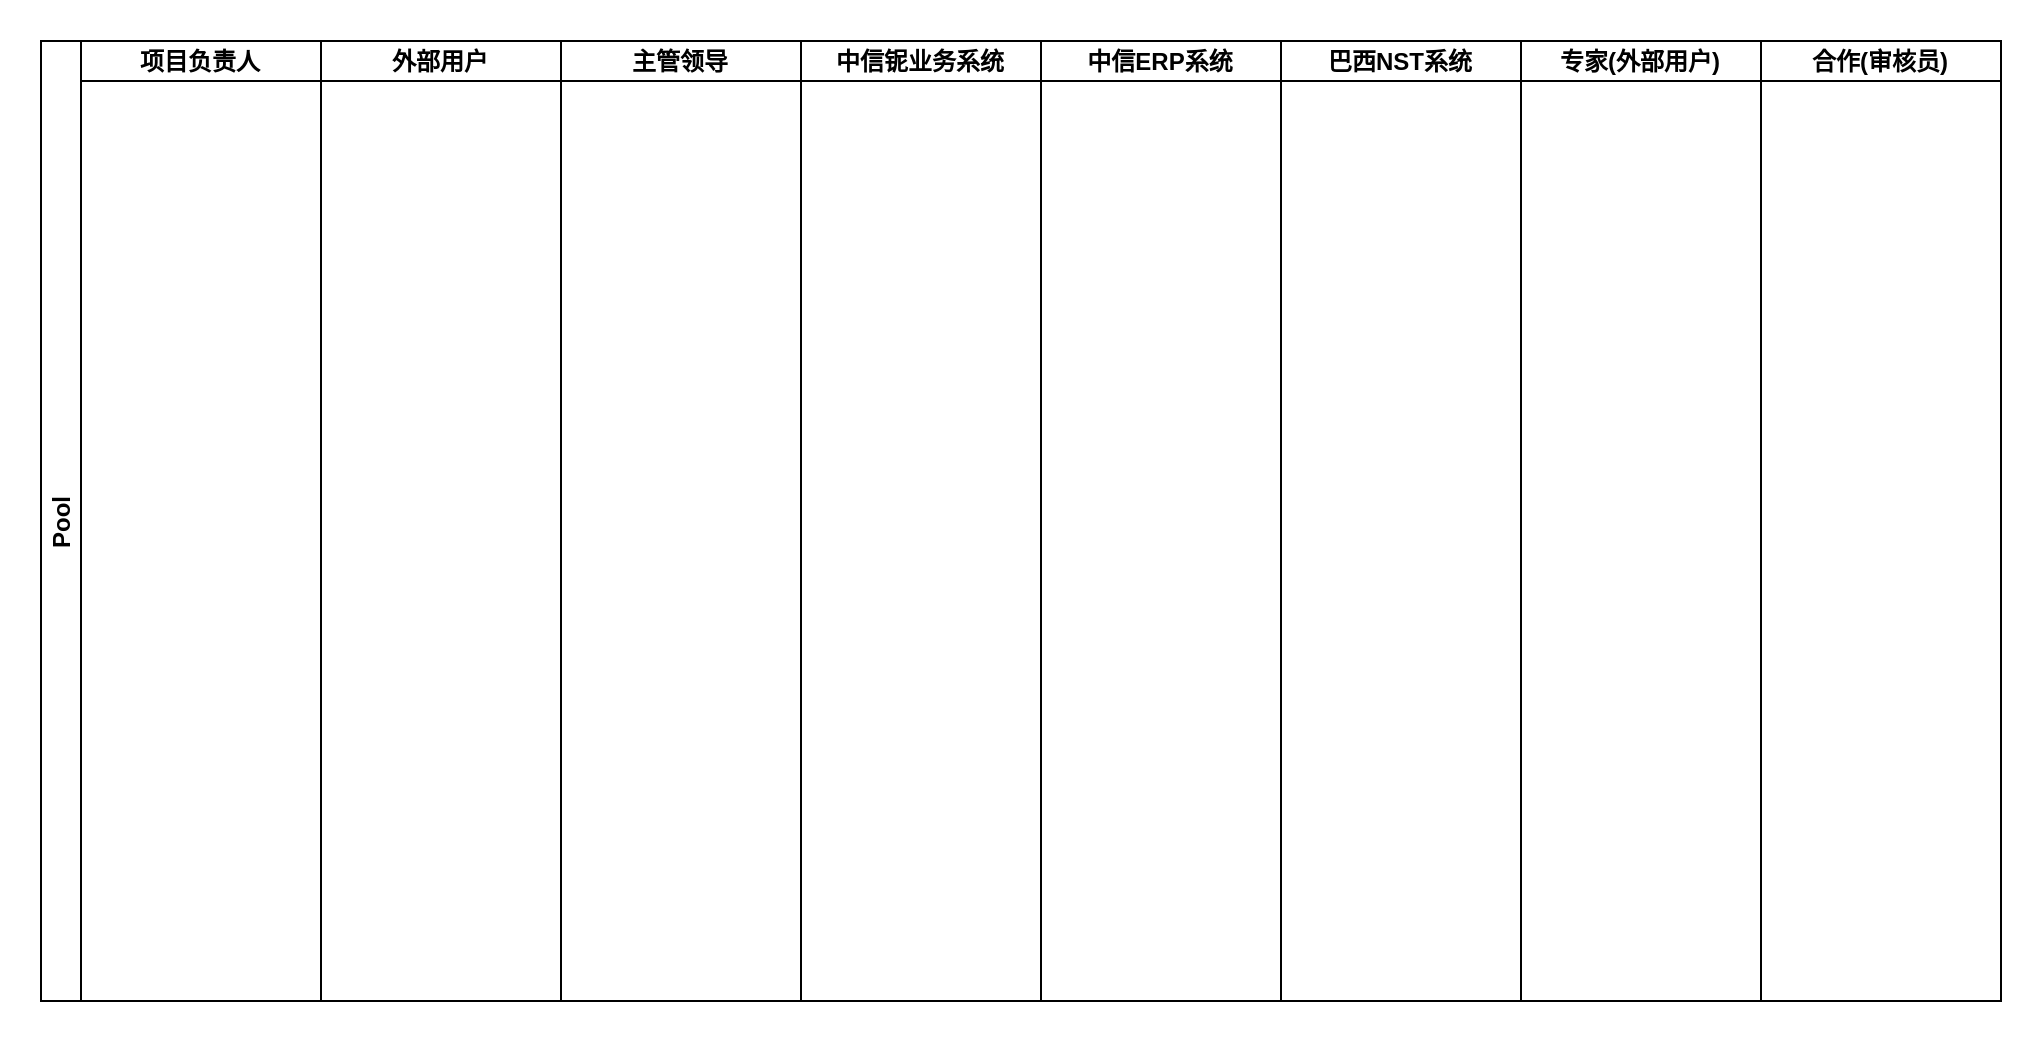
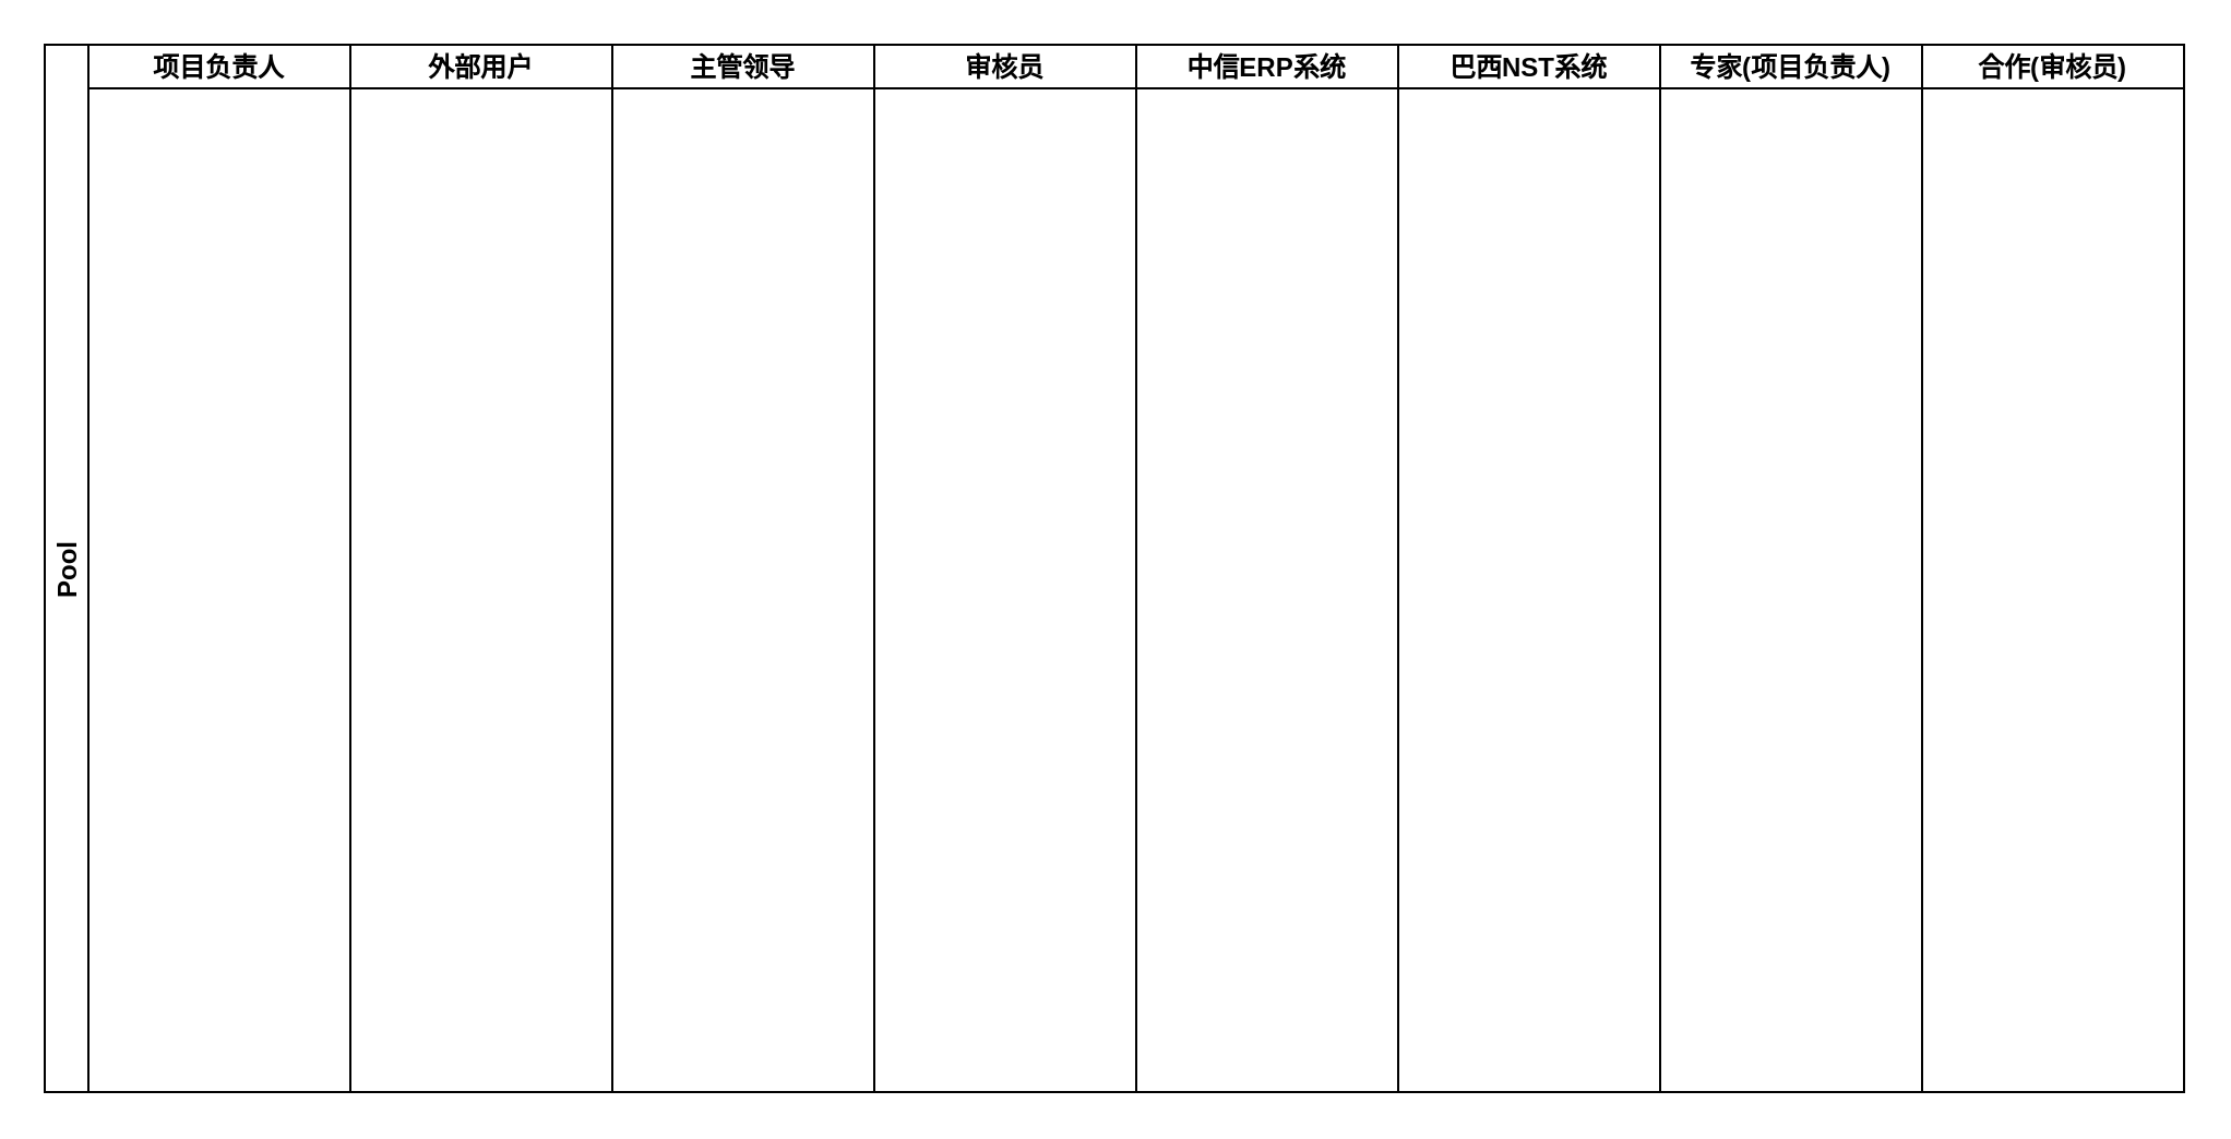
- <mxCell id="6" value="中信铌业务系统" style="swimlane;startSize=20;" vertex="1" parent="2"><mxGeometry x="380" width="120" height="480" as="geometry" /></mxCell>
+ <mxCell id="6" value="审核员" style="swimlane;startSize=20;" vertex="1" parent="2"><mxGeometry x="380" width="120" height="480" as="geometry" /></mxCell>
- <mxCell id="9" value="专家(外部用户)" style="swimlane;startSize=20;" vertex="1" parent="2"><mxGeometry x="740" width="120" height="480" as="geometry" /></mxCell>
+ <mxCell id="9" value="专家(项目负责人)" style="swimlane;startSize=20;" vertex="1" parent="2"><mxGeometry x="740" width="120" height="480" as="geometry" /></mxCell>
